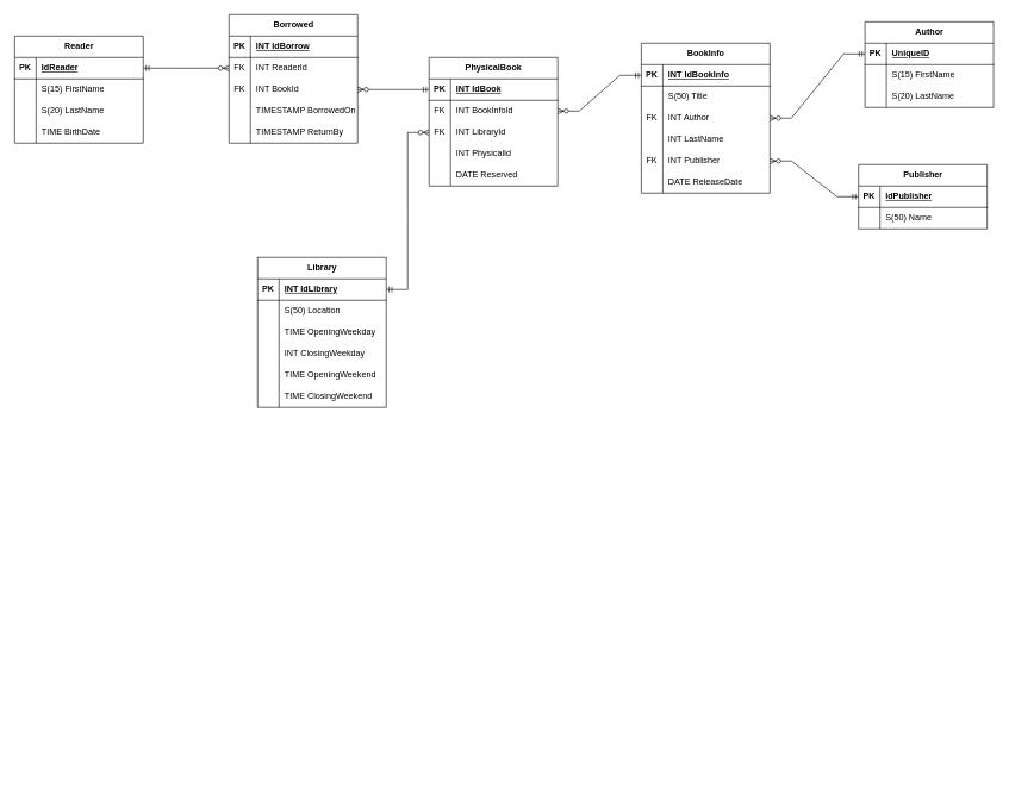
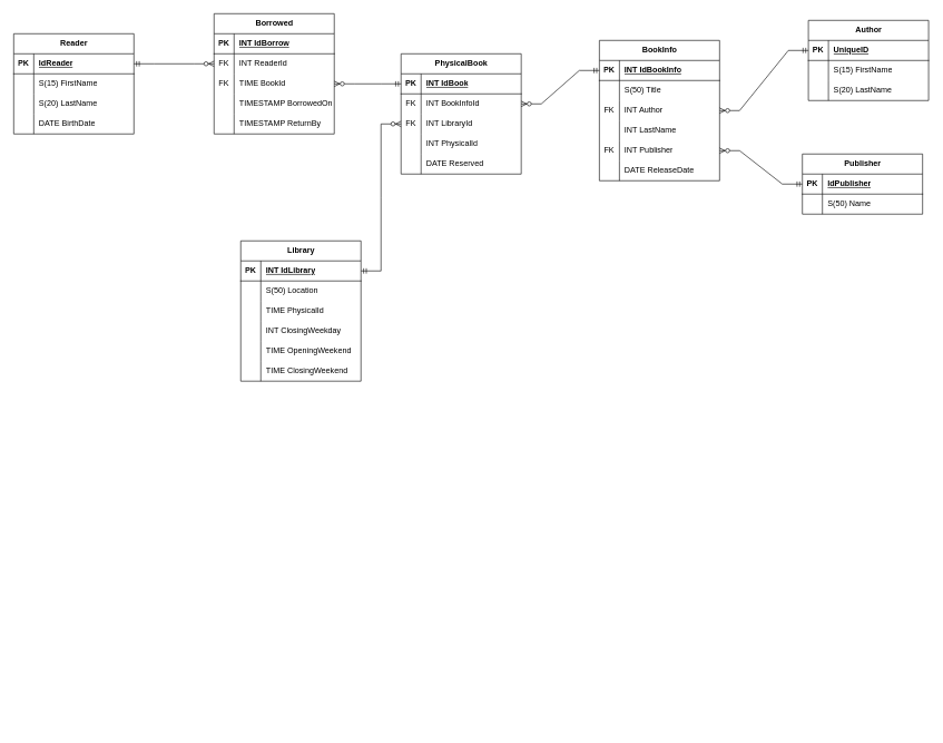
- <mxCell id="82" value="INT BookId" style="shape=partialRectangle;connectable=0;fillColor=none;top=0;left=0;bottom=0;right=0;align=left;spacingLeft=6;overflow=hidden;whiteSpace=wrap;html=1;" parent="80" vertex="1"><mxGeometry x="30" width="150" height="30" as="geometry"><mxRectangle width="150" height="30" as="alternateBounds" /></mxGeometry></mxCell>
+ <mxCell id="82" value="TIME BookId" style="shape=partialRectangle;connectable=0;fillColor=none;top=0;left=0;bottom=0;right=0;align=left;spacingLeft=6;overflow=hidden;whiteSpace=wrap;html=1;" parent="80" vertex="1"><mxGeometry x="30" width="150" height="30" as="geometry"><mxRectangle width="150" height="30" as="alternateBounds" /></mxGeometry></mxCell>
- <mxCell id="101" value="TIME BirthDate" style="shape=partialRectangle;connectable=0;fillColor=none;top=0;left=0;bottom=0;right=0;align=left;spacingLeft=6;overflow=hidden;whiteSpace=wrap;html=1;" parent="99" vertex="1"><mxGeometry x="30" width="150" height="30" as="geometry"><mxRectangle width="150" height="30" as="alternateBounds" /></mxGeometry></mxCell>
+ <mxCell id="101" value="DATE BirthDate" style="shape=partialRectangle;connectable=0;fillColor=none;top=0;left=0;bottom=0;right=0;align=left;spacingLeft=6;overflow=hidden;whiteSpace=wrap;html=1;" parent="99" vertex="1"><mxGeometry x="30" width="150" height="30" as="geometry"><mxRectangle width="150" height="30" as="alternateBounds" /></mxGeometry></mxCell>
- <mxCell id="47" value="TIME OpeningWeekday" style="shape=partialRectangle;connectable=0;fillColor=none;top=0;left=0;bottom=0;right=0;align=left;spacingLeft=6;overflow=hidden;whiteSpace=wrap;html=1;" parent="45" vertex="1"><mxGeometry x="30" width="150" height="30" as="geometry"><mxRectangle width="150" height="30" as="alternateBounds" /></mxGeometry></mxCell>
+ <mxCell id="47" value="TIME PhysicalId" style="shape=partialRectangle;connectable=0;fillColor=none;top=0;left=0;bottom=0;right=0;align=left;spacingLeft=6;overflow=hidden;whiteSpace=wrap;html=1;" parent="45" vertex="1"><mxGeometry x="30" width="150" height="30" as="geometry"><mxRectangle width="150" height="30" as="alternateBounds" /></mxGeometry></mxCell>
